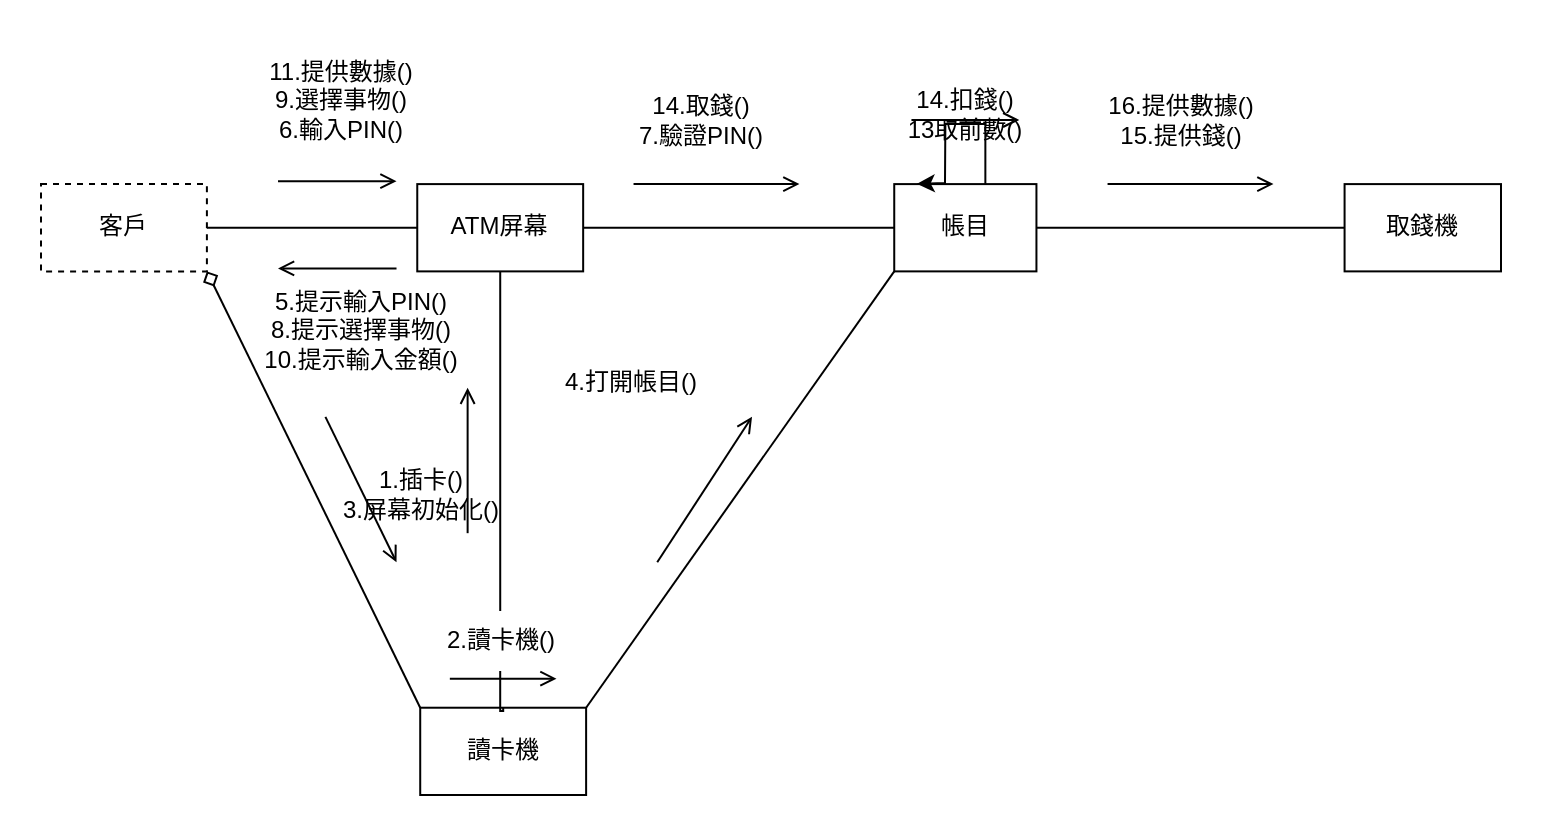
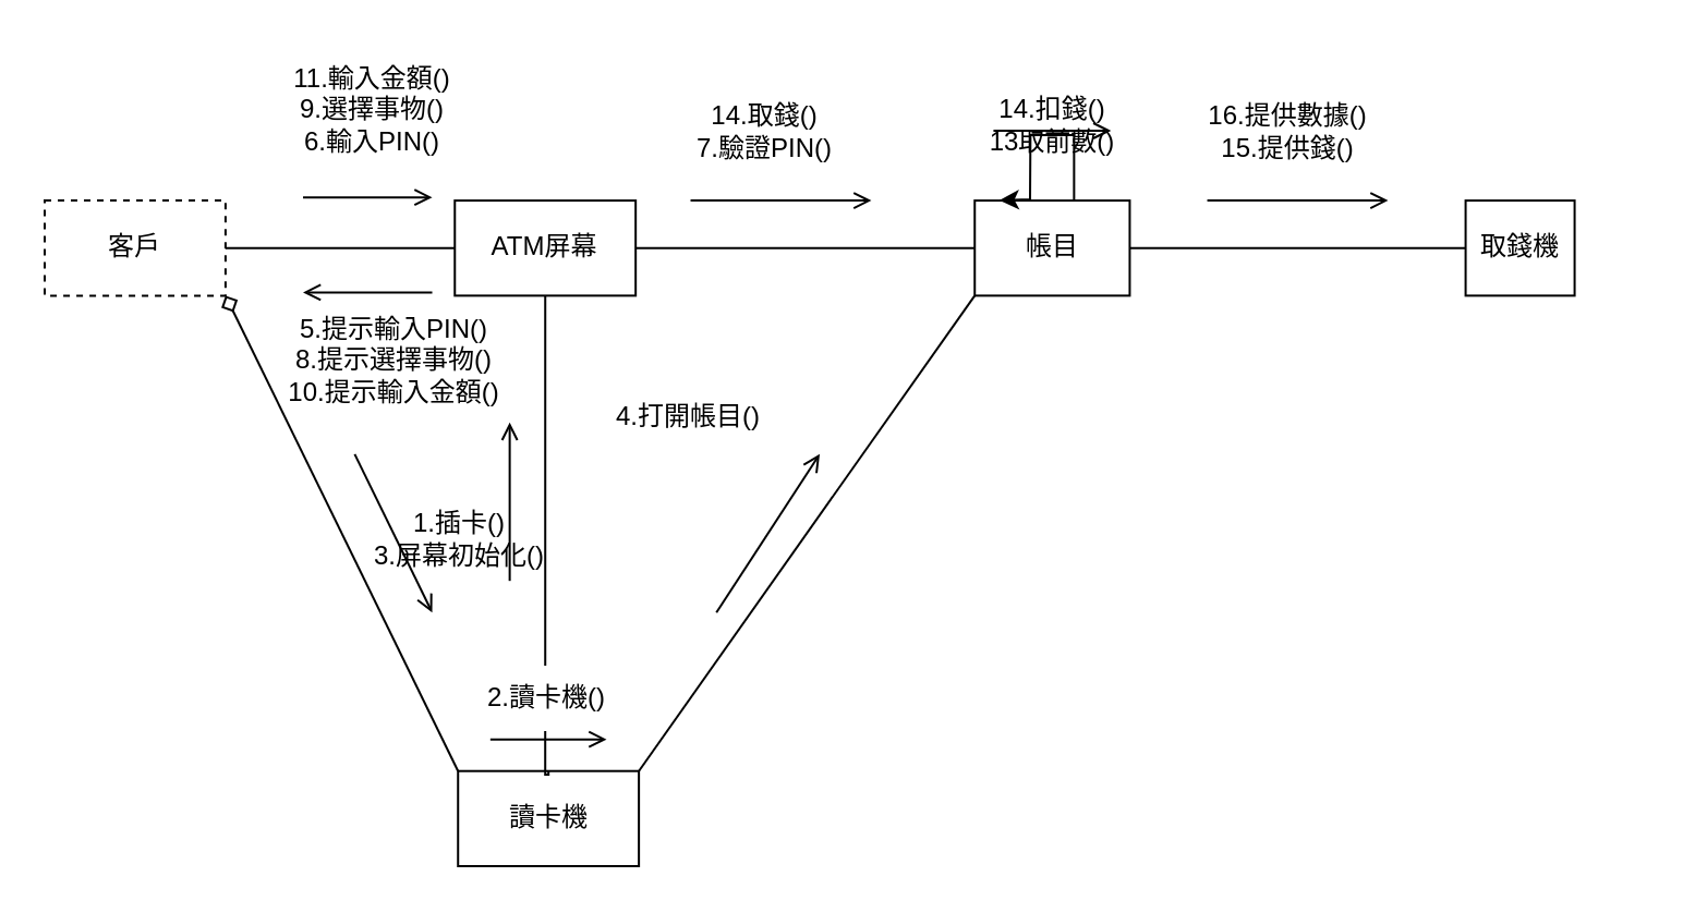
- <mxCell id="24" value="11.提供數據()&lt;div&gt;9.選擇事物()&lt;/div&gt;&lt;div&gt;6.輸入PIN()&lt;/div&gt;" style="text;html=1;align=center;verticalAlign=middle;resizable=0;points=[];autosize=1;strokeColor=none;fillColor=none;" vertex="1" parent="1"><mxGeometry x="120" y="20" width="100" height="60" as="geometry" /></mxCell>
+ <mxCell id="24" value="11.輸入金額()&lt;div&gt;9.選擇事物()&lt;/div&gt;&lt;div&gt;6.輸入PIN()&lt;/div&gt;" style="text;html=1;align=center;verticalAlign=middle;resizable=0;points=[];autosize=1;strokeColor=none;fillColor=none;" vertex="1" parent="1"><mxGeometry x="120" y="20" width="100" height="60" as="geometry" /></mxCell>
- <mxCell id="11" value="取錢機" style="rounded=0;whiteSpace=wrap;html=1;container=0;" vertex="1" parent="1"><mxGeometry x="671.786" y="91.545" width="78.214" height="43.636" as="geometry" /></mxCell>
+ <mxCell id="11" value="取錢機" style="rounded=0;whiteSpace=wrap;html=1;container=0;" vertex="1" parent="1"><mxGeometry x="671.786" y="91.545" width="50" height="43.636" as="geometry" /></mxCell>
